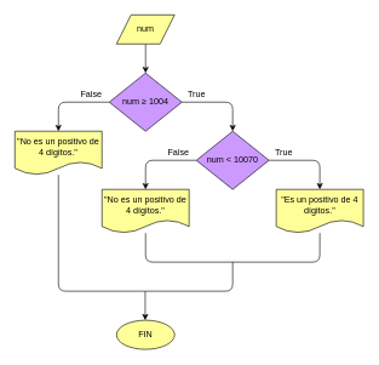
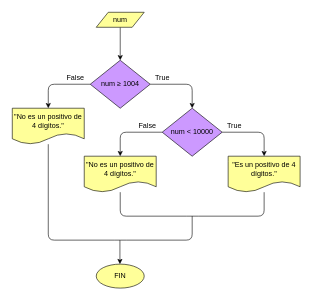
- <mxCell id="3" value="num" style="shape=parallelogram;perimeter=parallelogramPerimeter;whiteSpace=wrap;html=1;fixedSize=1;fillColor=#FFFF99;fontColor=#000000;strokeColor=#000000;" parent="1" vertex="1"><mxGeometry x="160" y="20" width="80" height="40" as="geometry" /></mxCell>
+ <mxCell id="3" value="num" style="shape=parallelogram;perimeter=parallelogramPerimeter;whiteSpace=wrap;html=1;fixedSize=1;fillColor=#FFFF99;fontColor=#000000;strokeColor=#000000;" parent="1" vertex="1"><mxGeometry x="160" y="20" width="80" height="25" as="geometry" /></mxCell>
- <mxCell id="9" value="num &amp;lt; 10070" style="rhombus;whiteSpace=wrap;html=1;fillColor=#CC99FF;fontColor=#000000;strokeColor=#000000;" parent="1" vertex="1"><mxGeometry x="270" y="180" width="100" height="80" as="geometry" /></mxCell>
+ <mxCell id="9" value="num &amp;lt; 10000" style="rhombus;whiteSpace=wrap;html=1;fillColor=#CC99FF;fontColor=#000000;strokeColor=#000000;" parent="1" vertex="1"><mxGeometry x="270" y="180" width="100" height="80" as="geometry" /></mxCell>
